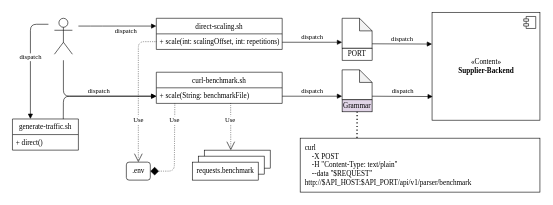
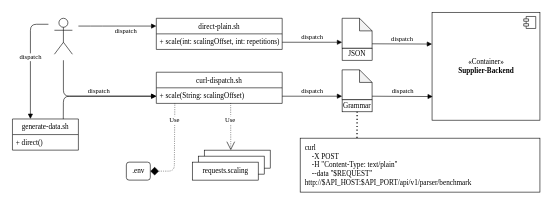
- <mxCell id="12" value="direct-scaling.sh" style="swimlane;fontStyle=0;childLayout=stackLayout;horizontal=1;startSize=26;fillColor=none;horizontalStack=0;resizeParent=1;resizeParentMax=0;resizeLast=0;collapsible=1;marginBottom=0;fontFamily=knuth;" vertex="1" parent="1"><mxGeometry x="260" y="30" width="210" height="52" as="geometry"><mxRectangle x="170" y="250" width="80" height="26" as="alternateBounds" /></mxGeometry></mxCell>
+ <mxCell id="12" value="direct-plain.sh" style="swimlane;fontStyle=0;childLayout=stackLayout;horizontal=1;startSize=26;fillColor=none;horizontalStack=0;resizeParent=1;resizeParentMax=0;resizeLast=0;collapsible=1;marginBottom=0;fontFamily=knuth;" vertex="1" parent="1"><mxGeometry x="260" y="30" width="210" height="52" as="geometry"><mxRectangle x="170" y="250" width="80" height="26" as="alternateBounds" /></mxGeometry></mxCell>
- <mxCell id="5" value="PORT" style="rounded=0;whiteSpace=wrap;html=1;fontFamily=knuth;" parent="1" vertex="1"><mxGeometry x="570" y="80" width="50" height="20" as="geometry" /></mxCell>
+ <mxCell id="5" value="JSON" style="rounded=0;whiteSpace=wrap;html=1;fontFamily=knuth;" parent="1" vertex="1"><mxGeometry x="570" y="80" width="50" height="20" as="geometry" /></mxCell>
- <mxCell id="2" value="«Content»&lt;br&gt;&lt;b&gt;Supplier-Backend&lt;/b&gt;" style="html=1;dropTarget=0;fontFamily=knuth;" parent="1" vertex="1"><mxGeometry x="720" y="20" width="180" height="180" as="geometry" /></mxCell>
+ <mxCell id="2" value="«Container»&lt;br&gt;&lt;b&gt;Supplier-Backend&lt;/b&gt;" style="html=1;dropTarget=0;fontFamily=knuth;" parent="1" vertex="1"><mxGeometry x="720" y="20" width="180" height="180" as="geometry" /></mxCell>
- <mxCell id="18" value="curl-benchmark.sh" style="swimlane;fontStyle=0;childLayout=stackLayout;horizontal=1;startSize=26;fillColor=none;horizontalStack=0;resizeParent=1;resizeParentMax=0;resizeLast=0;collapsible=1;marginBottom=0;fontFamily=knuth;" vertex="1" parent="1"><mxGeometry x="260" y="120" width="210" height="52" as="geometry"><mxRectangle x="170" y="250" width="80" height="26" as="alternateBounds" /></mxGeometry></mxCell>
+ <mxCell id="18" value="curl-dispatch.sh" style="swimlane;fontStyle=0;childLayout=stackLayout;horizontal=1;startSize=26;fillColor=none;horizontalStack=0;resizeParent=1;resizeParentMax=0;resizeLast=0;collapsible=1;marginBottom=0;fontFamily=knuth;" vertex="1" parent="1"><mxGeometry x="260" y="120" width="210" height="52" as="geometry"><mxRectangle x="170" y="250" width="80" height="26" as="alternateBounds" /></mxGeometry></mxCell>
- <mxCell id="19" value="+ scale(String: benchmarkFile)" style="text;strokeColor=none;fillColor=none;align=left;verticalAlign=top;spacingLeft=4;spacingRight=4;overflow=hidden;rotatable=0;points=[[0,0.5],[1,0.5]];portConstraint=eastwest;fontFamily=knuth;" vertex="1" parent="18"><mxGeometry y="26" width="210" height="26" as="geometry" /></mxCell>
+ <mxCell id="19" value="+ scale(String: scalingOffset)" style="text;strokeColor=none;fillColor=none;align=left;verticalAlign=top;spacingLeft=4;spacingRight=4;overflow=hidden;rotatable=0;points=[[0,0.5],[1,0.5]];portConstraint=eastwest;fontFamily=knuth;" vertex="1" parent="18"><mxGeometry y="26" width="210" height="26" as="geometry" /></mxCell>
- <mxCell id="16" value="Use" style="endArrow=open;endSize=12;dashed=1;html=1;dashPattern=1 2;fontFamily=knuth;entryX=0.5;entryY=0;entryDx=0;entryDy=0;exitX=0;exitY=0.5;exitDx=0;exitDy=0;" edge="1" parent="1" source="13" target="14"><mxGeometry x="0.394" width="160" relative="1" as="geometry"><mxPoint x="310" y="20" as="sourcePoint" /><mxPoint x="430" y="-30" as="targetPoint" /><Array as="points"><mxPoint x="230" y="69" /></Array><mxPoint as="offset" /></mxGeometry></mxCell>
- <mxCell id="7" value="Grammar" style="rounded=0;whiteSpace=wrap;html=1;fontFamily=knuth;fillColor=#e1d5e7;" parent="1" vertex="1"><mxGeometry x="570" y="166" width="50" height="20" as="geometry" /></mxCell>
+ <mxCell id="7" value="Grammar" style="rounded=0;whiteSpace=wrap;html=1;fontFamily=knuth;" parent="1" vertex="1"><mxGeometry x="570" y="166" width="50" height="20" as="geometry" /></mxCell>
- <mxCell id="26" value="generate-traffic.sh" style="swimlane;fontStyle=0;childLayout=stackLayout;horizontal=1;startSize=26;fillColor=none;horizontalStack=0;resizeParent=1;resizeParentMax=0;resizeLast=0;collapsible=1;marginBottom=0;fontFamily=knuth;" vertex="1" parent="1"><mxGeometry x="20" y="198" width="110" height="52" as="geometry"><mxRectangle x="170" y="250" width="80" height="26" as="alternateBounds" /></mxGeometry></mxCell>
+ <mxCell id="26" value="generate-data.sh" style="swimlane;fontStyle=0;childLayout=stackLayout;horizontal=1;startSize=26;fillColor=none;horizontalStack=0;resizeParent=1;resizeParentMax=0;resizeLast=0;collapsible=1;marginBottom=0;fontFamily=knuth;" vertex="1" parent="1"><mxGeometry x="20" y="198" width="110" height="52" as="geometry"><mxRectangle x="170" y="250" width="80" height="26" as="alternateBounds" /></mxGeometry></mxCell>
- <mxCell id="23" value="requests.benchmark" style="html=1;fontFamily=knuth;" vertex="1" parent="1"><mxGeometry x="320" y="270" width="110" height="30" as="geometry" /></mxCell>
+ <mxCell id="23" value="requests.scaling" style="html=1;fontFamily=knuth;" vertex="1" parent="1"><mxGeometry x="320" y="270" width="110" height="30" as="geometry" /></mxCell>
